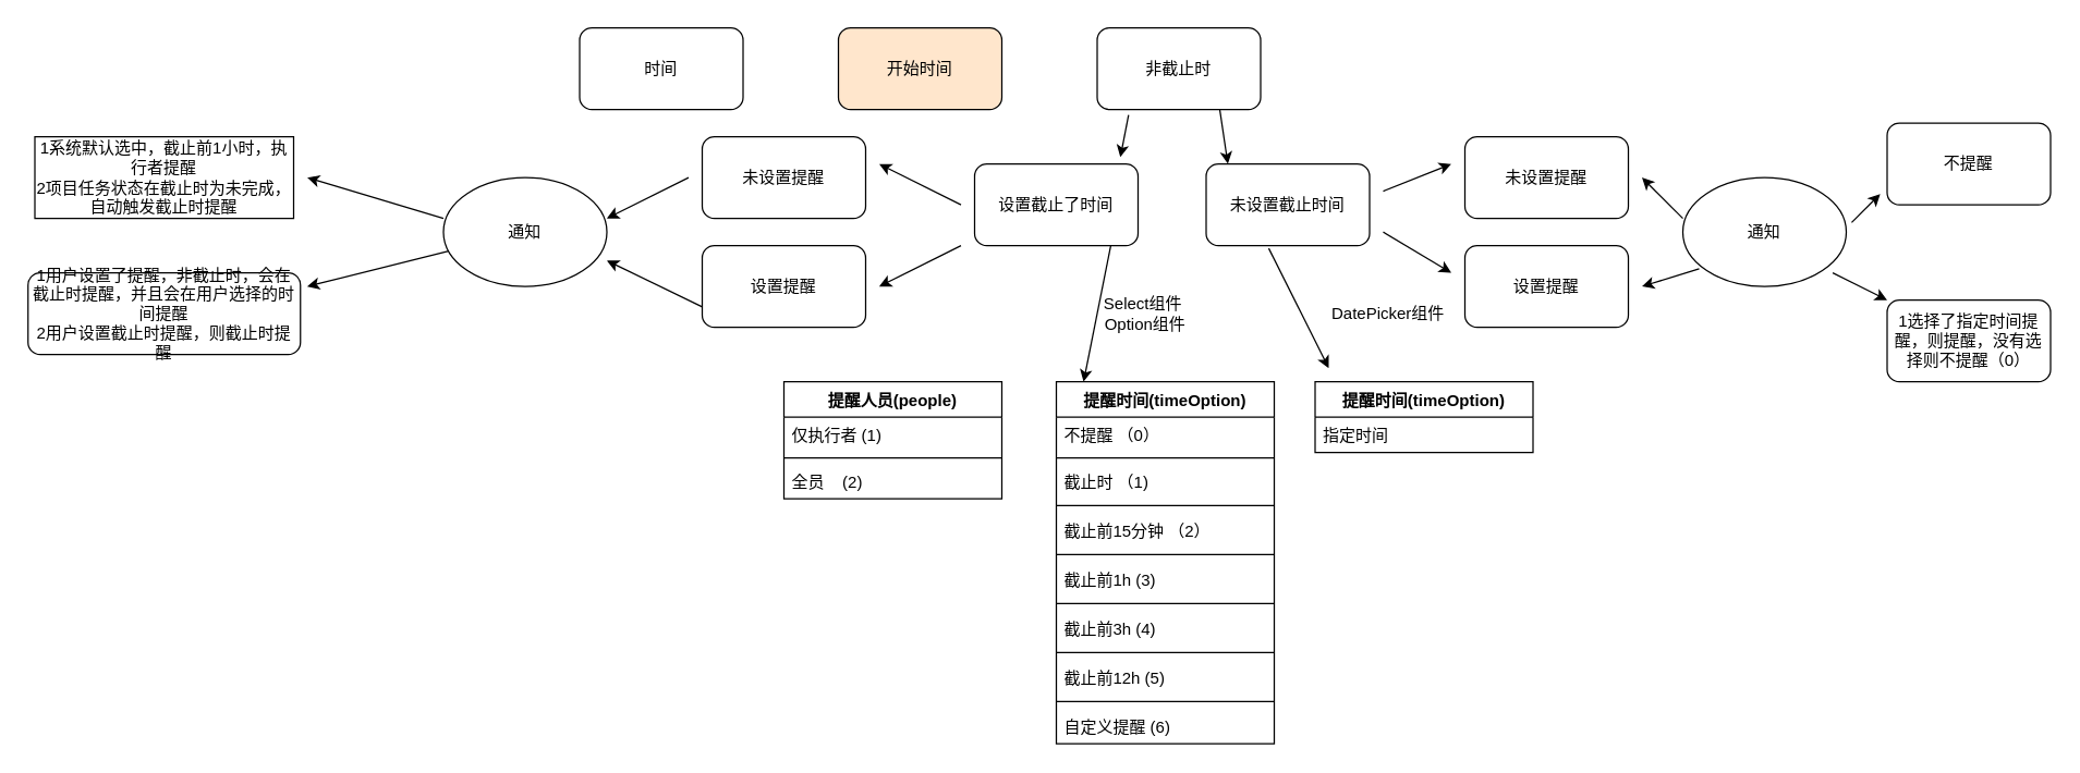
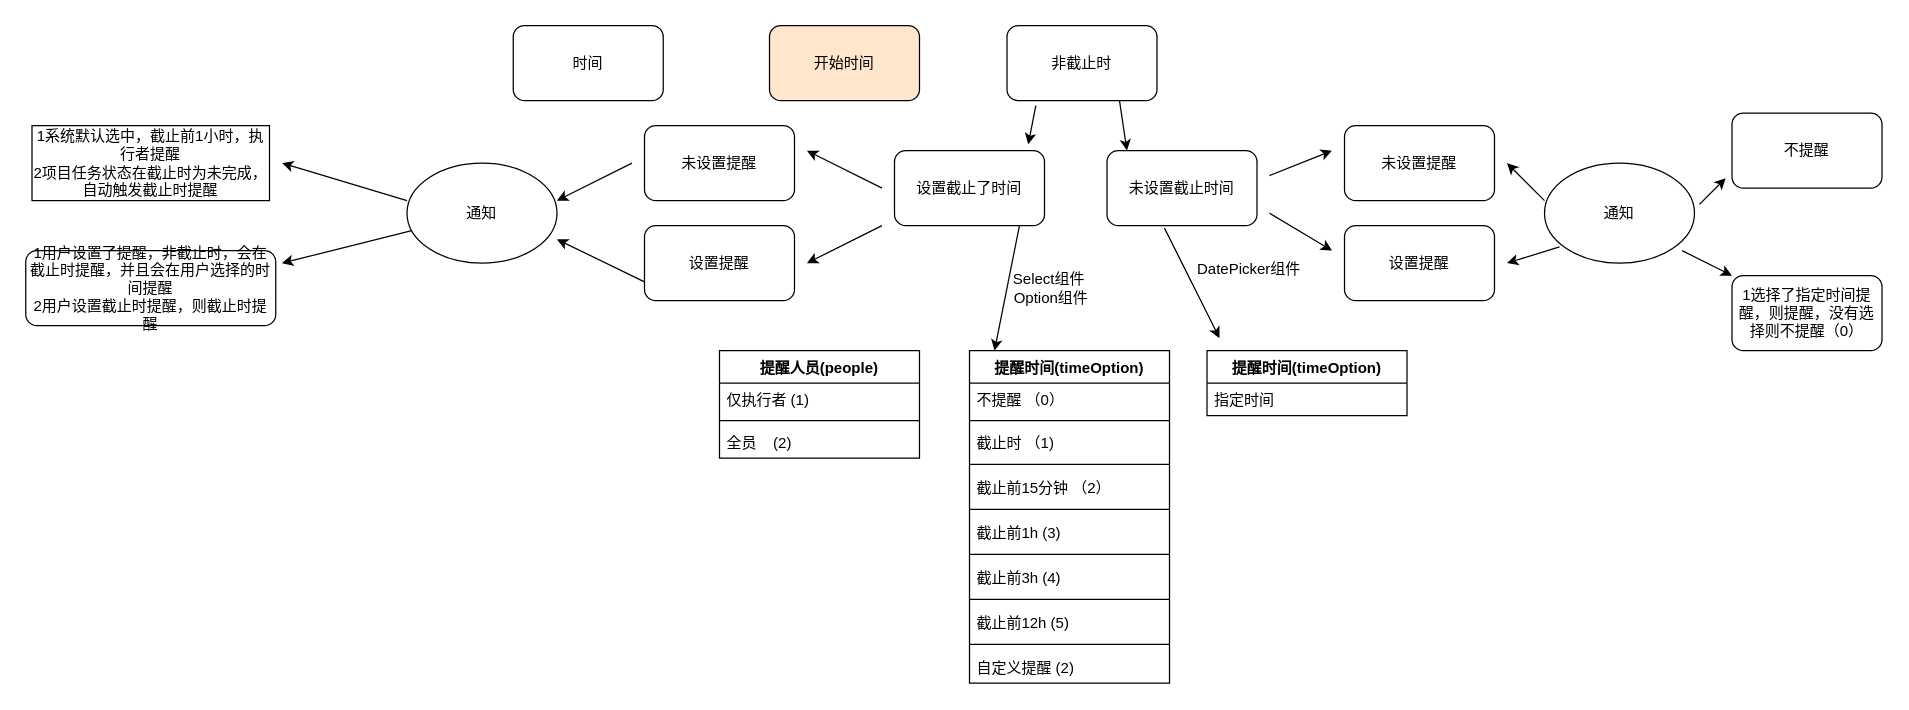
- <mxCell id="2" value="时间" style="rounded=1;whiteSpace=wrap;html=1;" vertex="1" parent="1"><mxGeometry x="425" y="20" width="120" height="60" as="geometry" /></mxCell>
+ <mxCell id="2" value="时间" style="rounded=1;whiteSpace=wrap;html=1;" vertex="1" parent="1"><mxGeometry x="410" y="20" width="120" height="60" as="geometry" /></mxCell>
- <mxCell id="33" value="&amp;nbsp; &amp;nbsp; &amp;nbsp; &amp;nbsp; &amp;nbsp; &amp;nbsp; &amp;nbsp; &amp;nbsp; &amp;nbsp;DatePicker组件" style="text;html=1;align=center;verticalAlign=middle;resizable=0;points=[];autosize=1;" vertex="1" parent="1"><mxGeometry x="915" y="220" width="150" height="20" as="geometry" /></mxCell>
+ <mxCell id="33" value="&amp;nbsp; &amp;nbsp; &amp;nbsp; &amp;nbsp; &amp;nbsp; &amp;nbsp; &amp;nbsp; &amp;nbsp; &amp;nbsp;DatePicker组件" style="text;html=1;align=center;verticalAlign=middle;resizable=0;points=[];autosize=1;" vertex="1" parent="1"><mxGeometry x="895" y="205" width="150" height="20" as="geometry" /></mxCell>
- <mxCell id="22" value="自定义提醒 (6)" style="text;strokeColor=none;fillColor=none;align=left;verticalAlign=top;spacingLeft=4;spacingRight=4;overflow=hidden;rotatable=0;points=[[0,0.5],[1,0.5]];portConstraint=eastwest;" vertex="1" parent="9"><mxGeometry y="240" width="160" height="26" as="geometry" /></mxCell>
+ <mxCell id="22" value="自定义提醒 (2)" style="text;strokeColor=none;fillColor=none;align=left;verticalAlign=top;spacingLeft=4;spacingRight=4;overflow=hidden;rotatable=0;points=[[0,0.5],[1,0.5]];portConstraint=eastwest;" vertex="1" parent="9"><mxGeometry y="240" width="160" height="26" as="geometry" /></mxCell>
